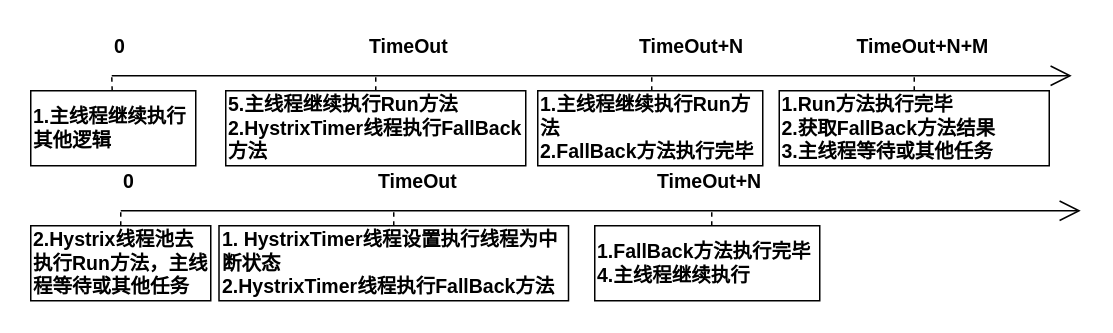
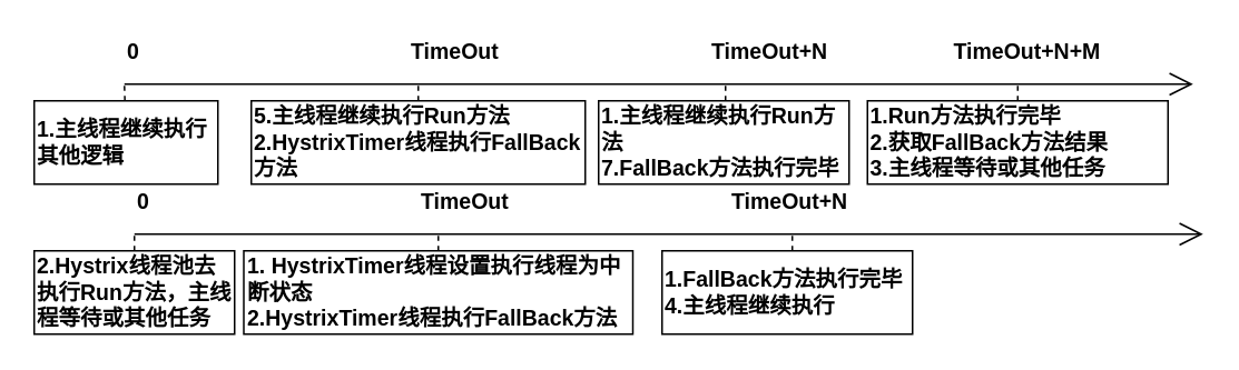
- <mxCell id="7" value="1.主线程继续执行Run方法&lt;br style=&quot;font-size: 13px;&quot;&gt;2.FallBack方法执行完毕" style="shape=rect;html=1;whiteSpace=wrap;align=left;fontSize=13;fontStyle=1" vertex="1" parent="1"><mxGeometry x="358" y="60" width="150" height="50" as="geometry" /></mxCell>
+ <mxCell id="7" value="1.主线程继续执行Run方法&lt;br style=&quot;font-size: 13px;&quot;&gt;7.FallBack方法执行完毕" style="shape=rect;html=1;whiteSpace=wrap;align=left;fontSize=13;fontStyle=1" vertex="1" parent="1"><mxGeometry x="358" y="60" width="150" height="50" as="geometry" /></mxCell>
